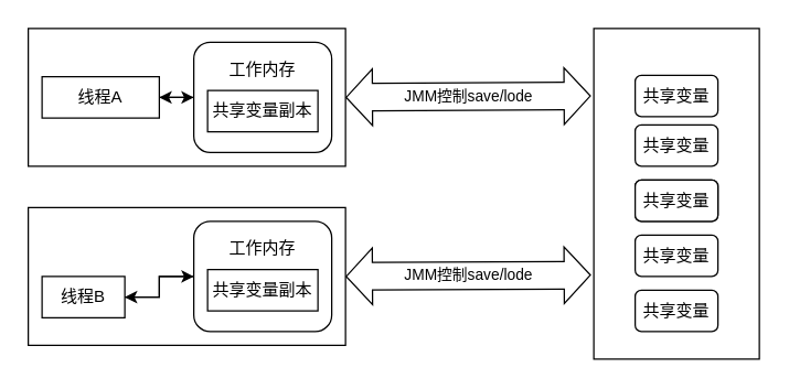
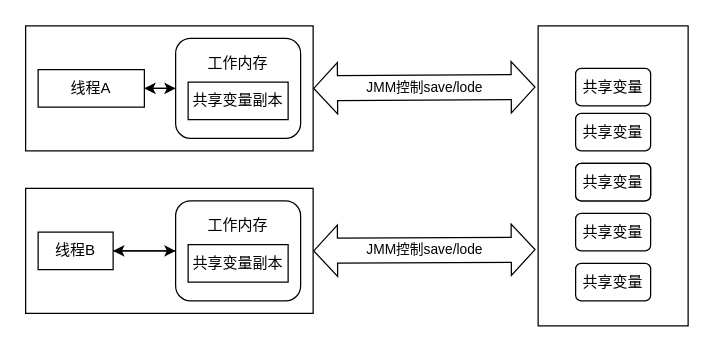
- <mxCell id="12" value="线程B" style="rounded=0;whiteSpace=wrap;html=1;" parent="1" vertex="1"><mxGeometry x="30" y="200" width="60" height="30" as="geometry" /></mxCell>
+ <mxCell id="12" value="线程B" style="rounded=0;whiteSpace=wrap;html=1;" parent="1" vertex="1"><mxGeometry x="30" y="185" width="60" height="30" as="geometry" /></mxCell>
